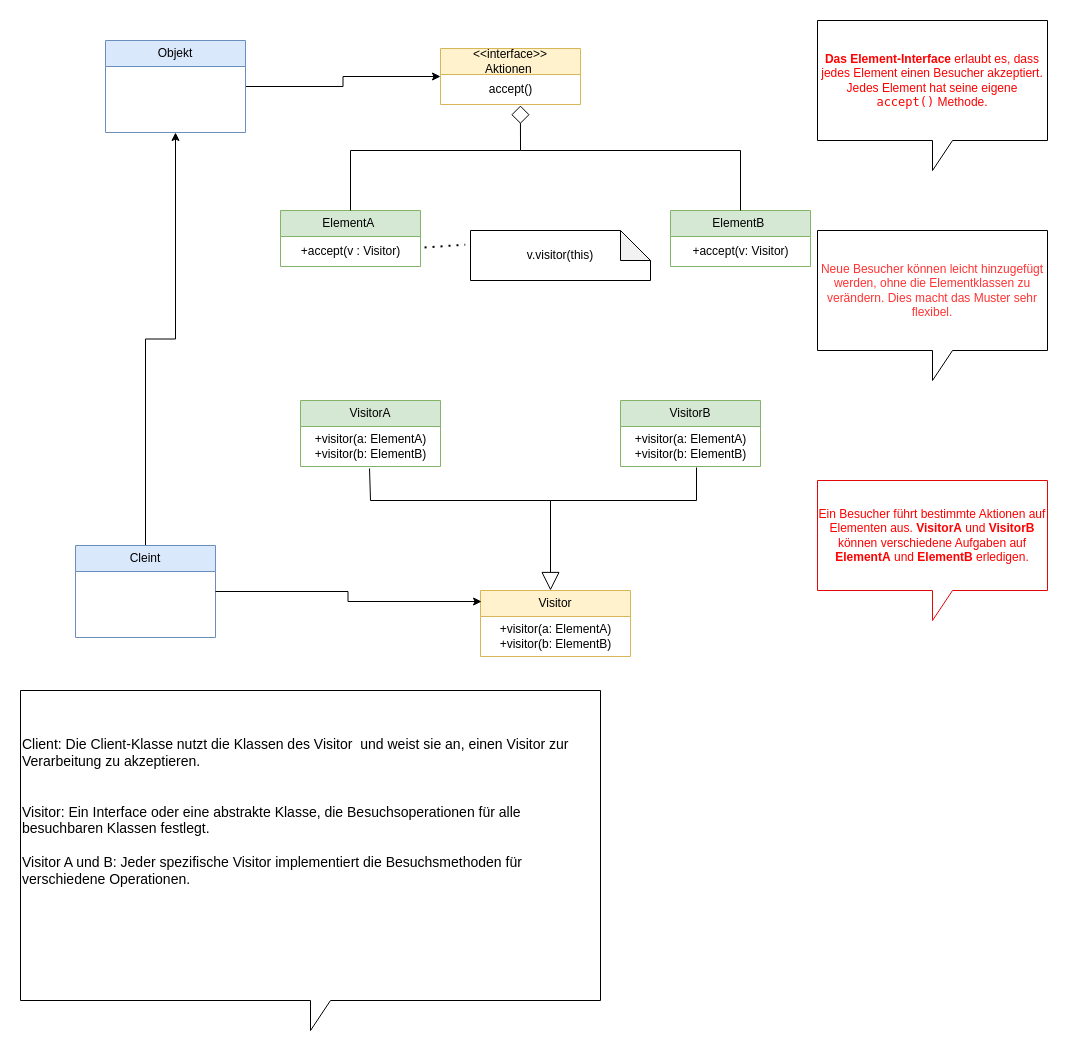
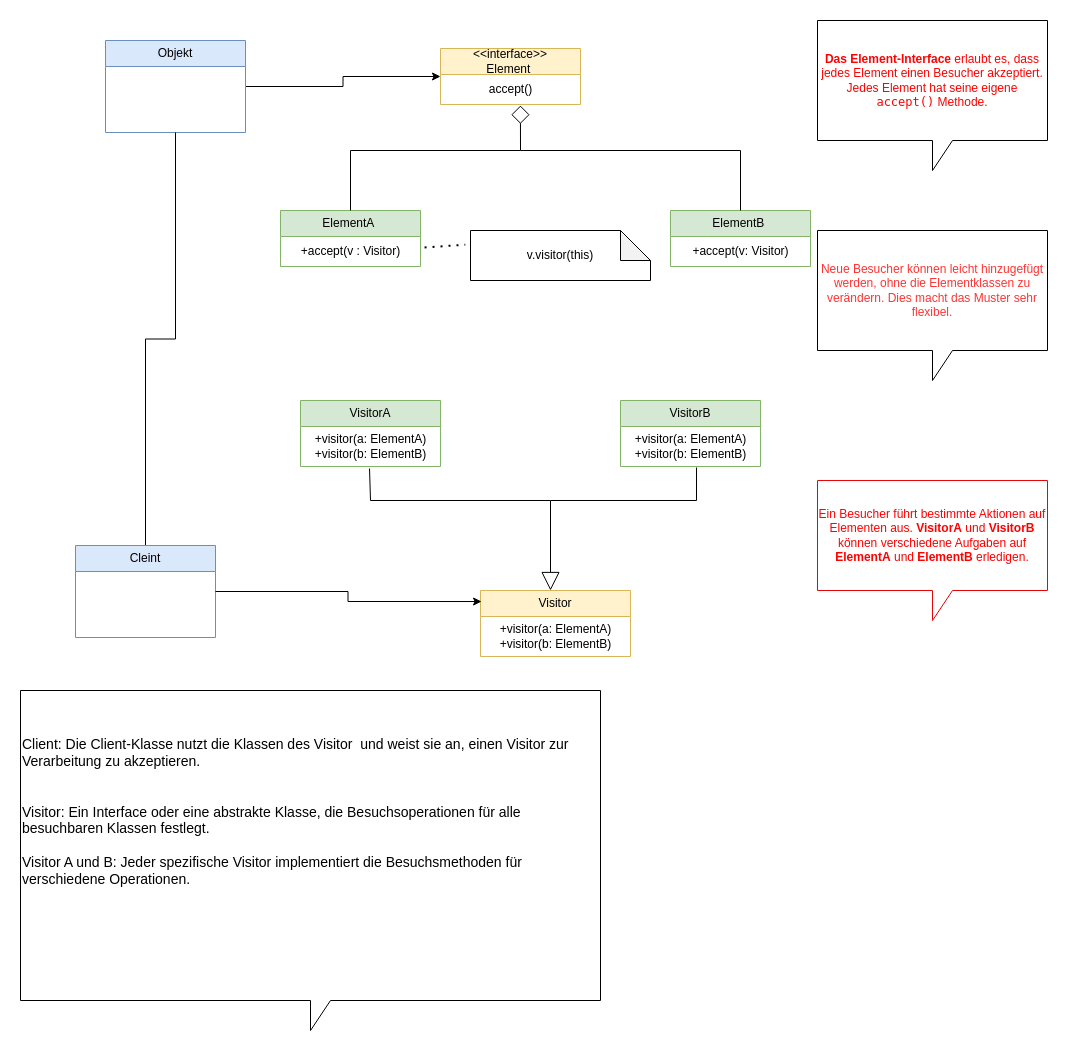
- <mxCell id="6" value="&lt;div&gt;&amp;lt;&amp;lt;interface&amp;gt;&amp;gt;&lt;/div&gt;Aktionen&amp;nbsp;" style="swimlane;fontStyle=0;childLayout=stackLayout;horizontal=1;startSize=26;fillColor=#fff2cc;horizontalStack=0;resizeParent=1;resizeParentMax=0;resizeLast=0;collapsible=1;marginBottom=0;whiteSpace=wrap;html=1;strokeColor=#d6b656;" parent="1" vertex="1"><mxGeometry x="440" y="48" width="140" height="56" as="geometry" /></mxCell>
+ <mxCell id="6" value="&lt;div&gt;&amp;lt;&amp;lt;interface&amp;gt;&amp;gt;&lt;/div&gt;Element&amp;nbsp;" style="swimlane;fontStyle=0;childLayout=stackLayout;horizontal=1;startSize=26;fillColor=#fff2cc;horizontalStack=0;resizeParent=1;resizeParentMax=0;resizeLast=0;collapsible=1;marginBottom=0;whiteSpace=wrap;html=1;strokeColor=#d6b656;" parent="1" vertex="1"><mxGeometry x="440" y="48" width="140" height="56" as="geometry" /></mxCell>
- <mxCell id="4" style="edgeStyle=orthogonalEdgeStyle;rounded=0;orthogonalLoop=1;jettySize=auto;html=1;exitX=0.5;exitY=0;exitDx=0;exitDy=0;entryX=0.5;entryY=1;entryDx=0;entryDy=0;" parent="1" source="5" target="3" edge="1"><mxGeometry relative="1" as="geometry"><mxPoint x="160" y="138" as="targetPoint" /></mxGeometry></mxCell>
+ <mxCell id="4" style="edgeStyle=orthogonalEdgeStyle;rounded=0;orthogonalLoop=1;jettySize=auto;html=1;exitX=0.5;exitY=0;exitDx=0;exitDy=0;entryX=0.5;entryY=1;entryDx=0;entryDy=0;endArrow=none;" parent="1" source="5" target="3" edge="1"><mxGeometry relative="1" as="geometry"><mxPoint x="160" y="138" as="targetPoint" /></mxGeometry></mxCell>
